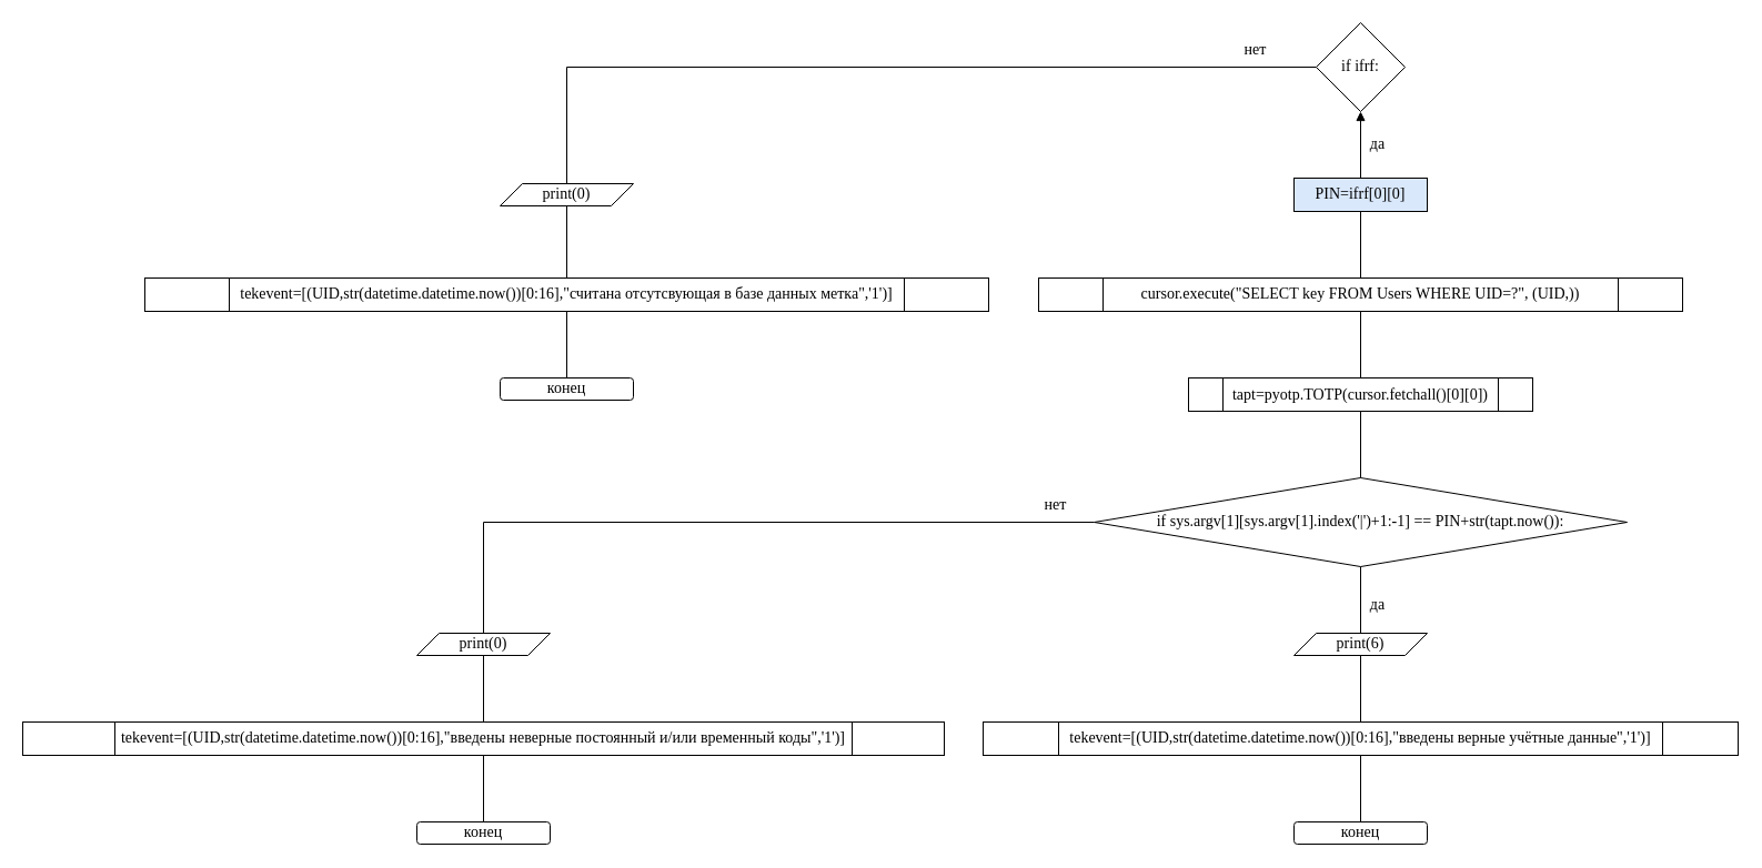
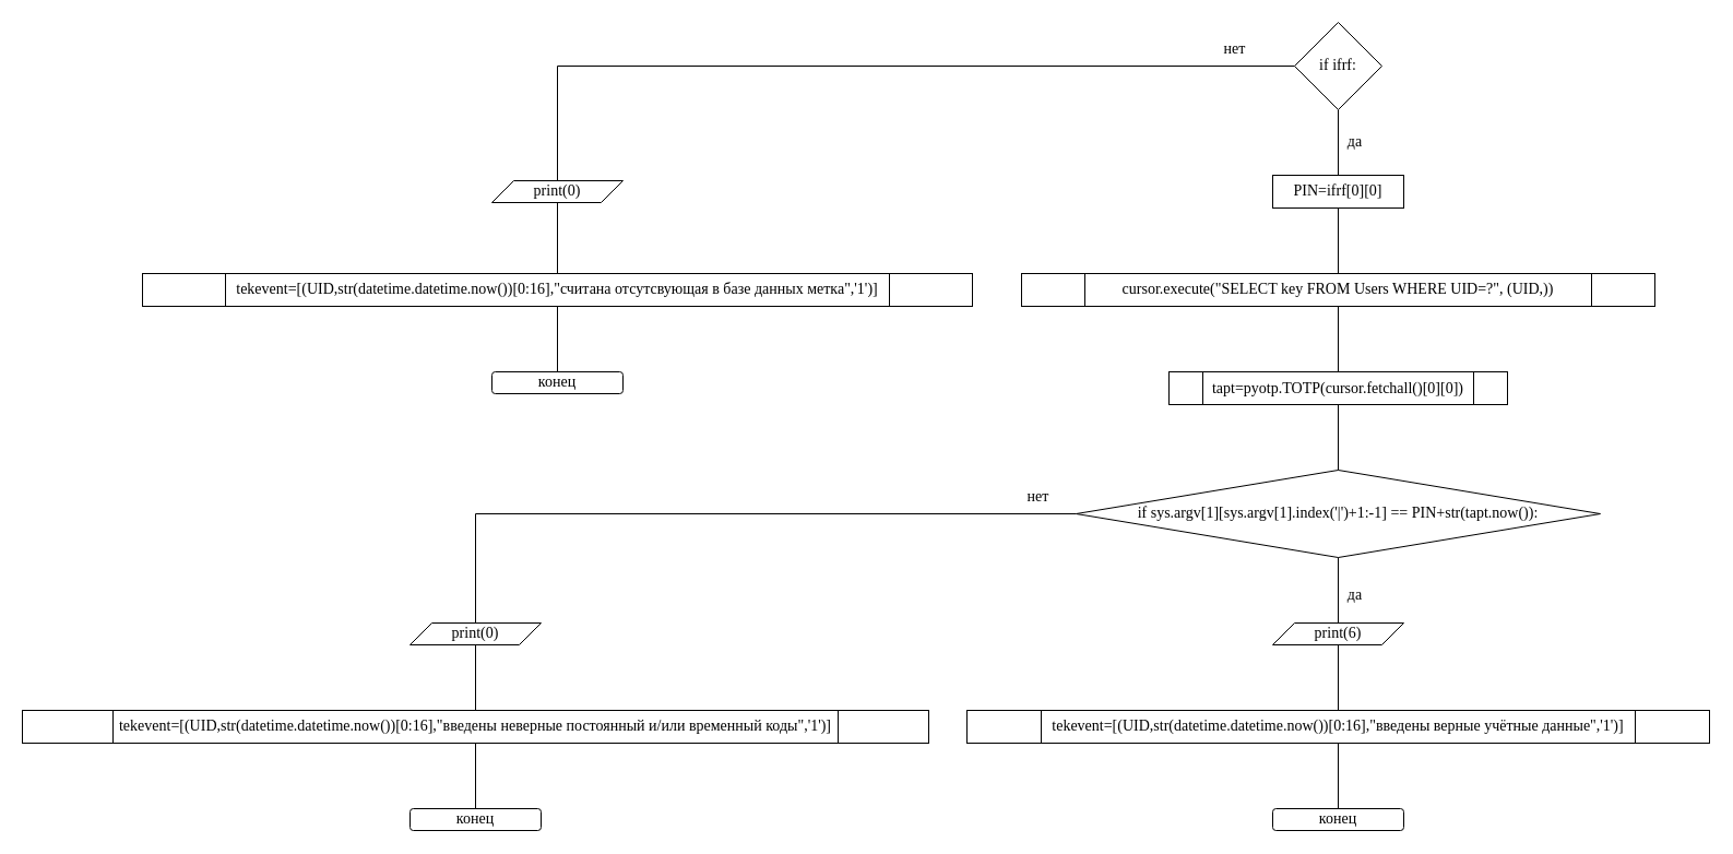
- <mxCell id="4" value="" style="endArrow=block;html=1;rounded=0;fontFamily=Times New Roman;fontSize=14;entryX=0.5;entryY=1;entryDx=0;entryDy=0;exitX=0.5;exitY=0;exitDx=0;exitDy=0;" parent="1" source="3" target="2" edge="1"><mxGeometry width="50" height="50" relative="1" as="geometry"><mxPoint x="1190" y="150" as="sourcePoint" /><mxPoint x="1240" y="100" as="targetPoint" /></mxGeometry></mxCell>
+ <mxCell id="4" value="" style="endArrow=none;html=1;rounded=0;fontFamily=Times New Roman;fontSize=14;entryX=0.5;entryY=1;entryDx=0;entryDy=0;exitX=0.5;exitY=0;exitDx=0;exitDy=0;" parent="1" source="3" target="2" edge="1"><mxGeometry width="50" height="50" relative="1" as="geometry"><mxPoint x="1190" y="150" as="sourcePoint" /><mxPoint x="1240" y="100" as="targetPoint" /></mxGeometry></mxCell>
- <mxCell id="3" value="PIN=ifrf[0][0]" style="rounded=0;whiteSpace=wrap;html=1;fontFamily=Times New Roman;fontSize=14;fillColor=#dae8fc;" parent="1" vertex="1"><mxGeometry x="1165" y="160" width="120" height="30" as="geometry" /></mxCell>
+ <mxCell id="3" value="PIN=ifrf[0][0]" style="rounded=0;whiteSpace=wrap;html=1;fontFamily=Times New Roman;fontSize=14;" parent="1" vertex="1"><mxGeometry x="1165" y="160" width="120" height="30" as="geometry" /></mxCell>
